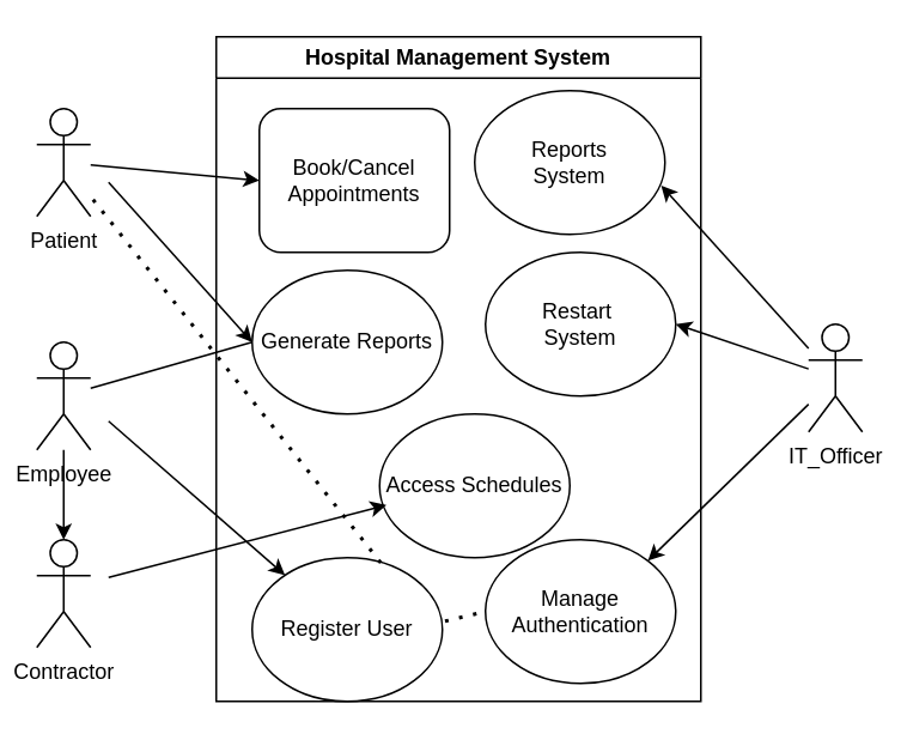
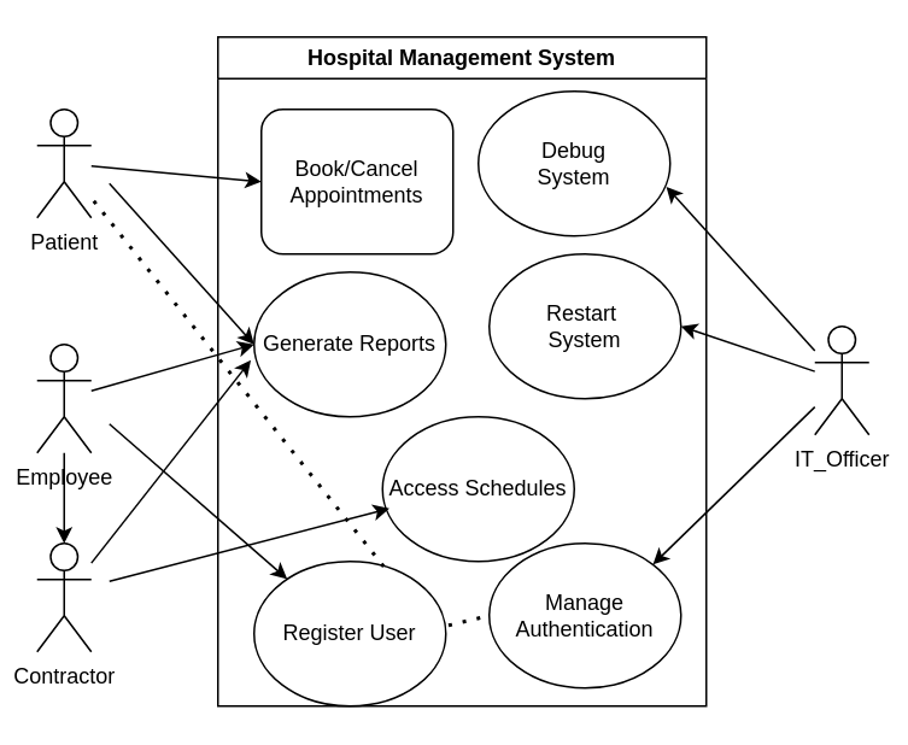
- <mxCell id="15" value="Reports&lt;div&gt;System&lt;/div&gt;" style="ellipse;whiteSpace=wrap;html=1;" vertex="1" parent="1"><mxGeometry x="264" y="50" width="106" height="80" as="geometry" /></mxCell>
+ <mxCell id="15" value="Debug&lt;div&gt;System&lt;/div&gt;" style="ellipse;whiteSpace=wrap;html=1;" vertex="1" parent="1"><mxGeometry x="264" y="50" width="106" height="80" as="geometry" /></mxCell>
- <mxCell id="19" value="" style="endArrow=none;html=1;rounded=0;entryX=0;entryY=0.5;entryDx=0;entryDy=0;" edge="1" parent="1" source="4" target="9"><mxGeometry width="50" height="50" relative="1" as="geometry"><mxPoint x="70" y="111" as="sourcePoint" /><mxPoint x="150" y="200" as="targetPoint" /></mxGeometry></mxCell>
+ <mxCell id="19" value="" style="endArrow=classic;html=1;rounded=0;entryX=0;entryY=0.5;entryDx=0;entryDy=0;" edge="1" parent="1" source="4" target="9"><mxGeometry width="50" height="50" relative="1" as="geometry"><mxPoint x="70" y="111" as="sourcePoint" /><mxPoint x="150" y="200" as="targetPoint" /></mxGeometry></mxCell>
+ <mxCell id="20" value="" style="endArrow=classic;html=1;rounded=0;entryX=-0.017;entryY=0.609;entryDx=0;entryDy=0;entryPerimeter=0;" edge="1" parent="1" source="5" target="9"><mxGeometry width="50" height="50" relative="1" as="geometry"><mxPoint x="60" y="226" as="sourcePoint" /><mxPoint x="150" y="200" as="targetPoint" /></mxGeometry></mxCell>
